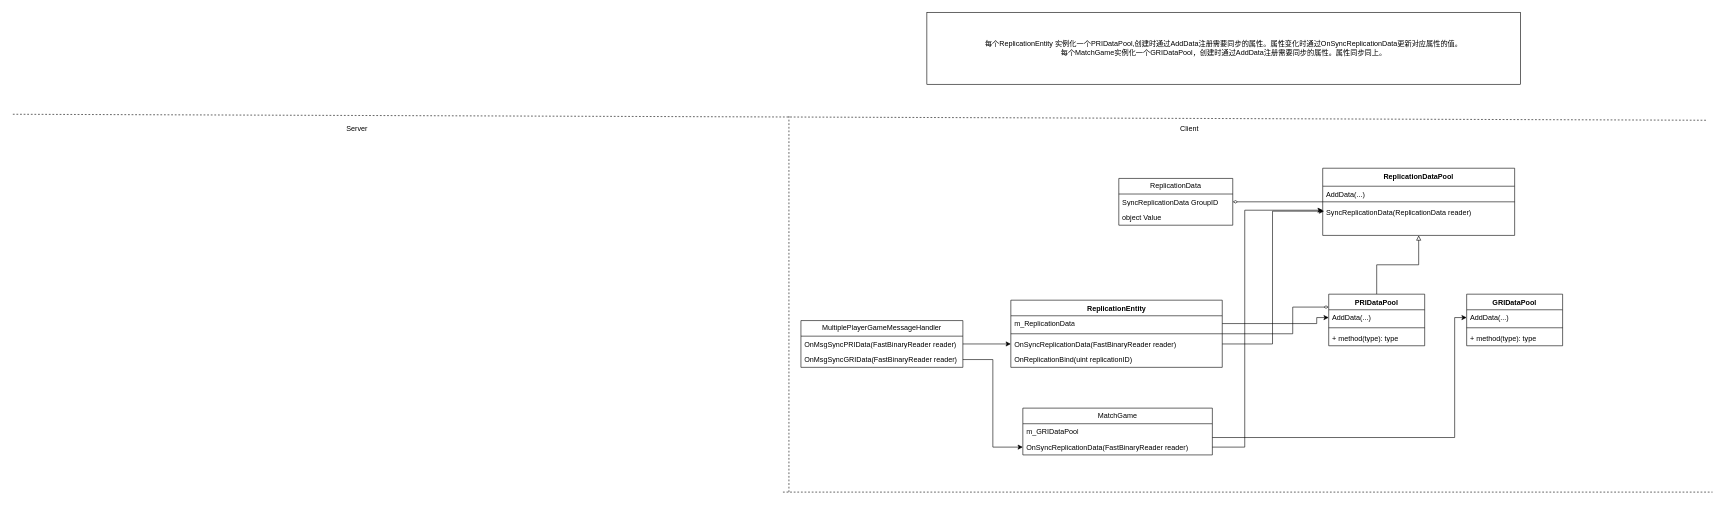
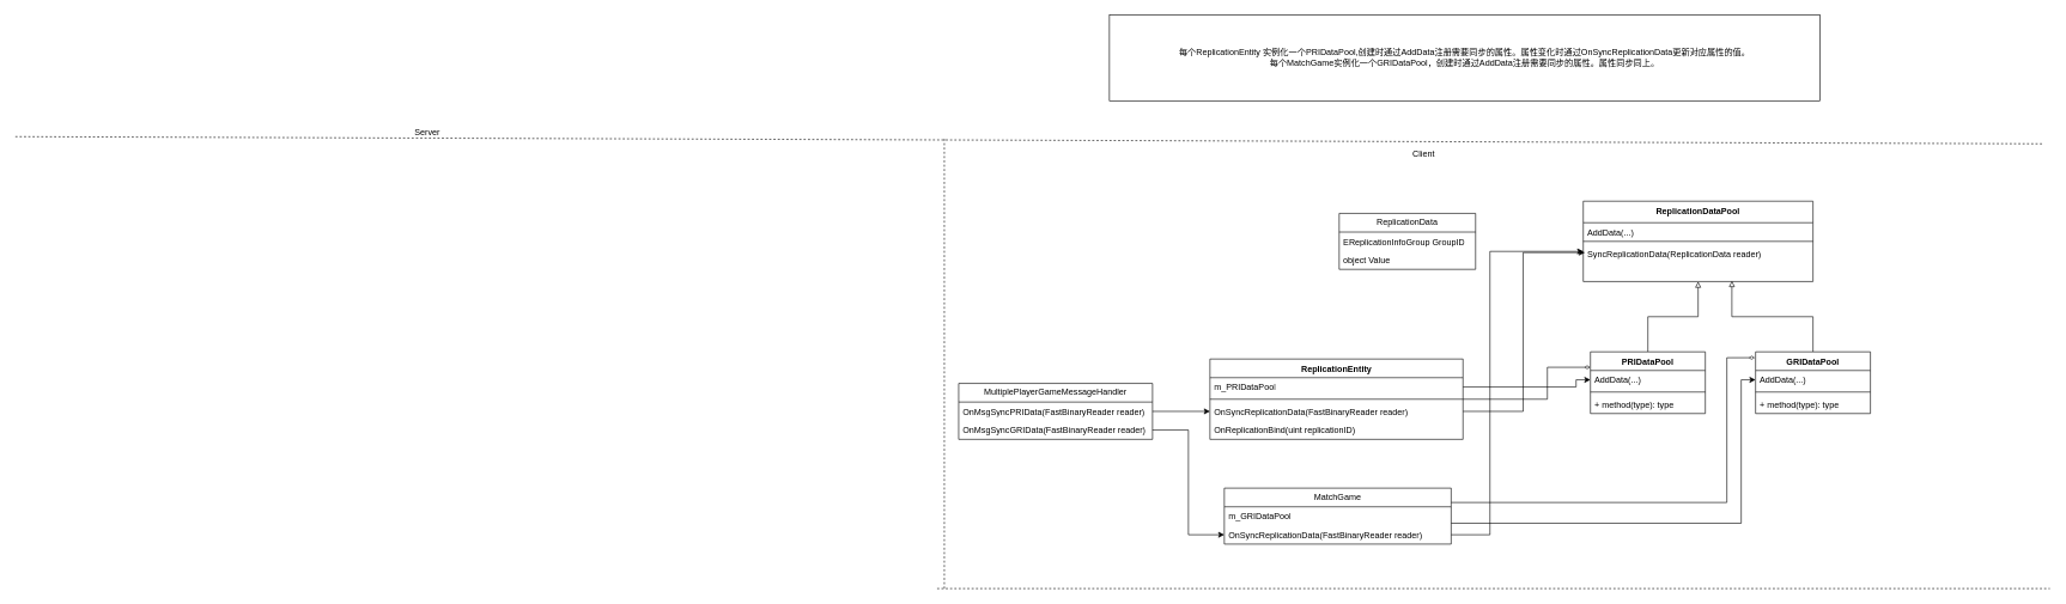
- <mxCell id="44" value="Server" style="text;html=1;strokeColor=none;fillColor=none;align=center;verticalAlign=middle;whiteSpace=wrap;rounded=0;" vertex="1" parent="1"><mxGeometry x="564" y="200" width="60" height="30" as="geometry" /></mxCell>
+ <mxCell id="44" value="Server" style="text;html=1;strokeColor=none;fillColor=none;align=center;verticalAlign=middle;whiteSpace=wrap;rounded=0;" vertex="1" parent="1"><mxGeometry x="564" y="170" width="60" height="30" as="geometry" /></mxCell>
- <mxCell id="5" style="edgeStyle=orthogonalEdgeStyle;rounded=0;orthogonalLoop=1;jettySize=auto;html=1;endArrow=diamondThin;endFill=0;" edge="1" parent="1" source="6" target="2"><mxGeometry relative="1" as="geometry" /></mxCell>
- <mxCell id="3" value="SyncReplicationData GroupID" style="text;strokeColor=none;fillColor=none;align=left;verticalAlign=top;spacingLeft=4;spacingRight=4;overflow=hidden;rotatable=0;points=[[0,0.5],[1,0.5]];portConstraint=eastwest;whiteSpace=wrap;html=1;" vertex="1" parent="2"><mxGeometry y="26" width="190" height="26" as="geometry" /></mxCell>
+ <mxCell id="3" value="EReplicationInfoGroup GroupID" style="text;strokeColor=none;fillColor=none;align=left;verticalAlign=top;spacingLeft=4;spacingRight=4;overflow=hidden;rotatable=0;points=[[0,0.5],[1,0.5]];portConstraint=eastwest;whiteSpace=wrap;html=1;" vertex="1" parent="2"><mxGeometry y="26" width="190" height="26" as="geometry" /></mxCell>
+ <mxCell id="27" style="edgeStyle=orthogonalEdgeStyle;rounded=0;orthogonalLoop=1;jettySize=auto;html=1;entryX=0.647;entryY=0.981;entryDx=0;entryDy=0;entryPerimeter=0;endArrow=block;endFill=0;" edge="1" parent="1" source="28" target="9"><mxGeometry relative="1" as="geometry" /></mxCell>
- <mxCell id="12" value="m_ReplicationData" style="text;strokeColor=none;fillColor=none;align=left;verticalAlign=top;spacingLeft=4;spacingRight=4;overflow=hidden;rotatable=0;points=[[0,0.5],[1,0.5]];portConstraint=eastwest;whiteSpace=wrap;html=1;" vertex="1" parent="11"><mxGeometry y="26" width="352.5" height="26" as="geometry" /></mxCell>
+ <mxCell id="12" value="m_PRIDataPool" style="text;strokeColor=none;fillColor=none;align=left;verticalAlign=top;spacingLeft=4;spacingRight=4;overflow=hidden;rotatable=0;points=[[0,0.5],[1,0.5]];portConstraint=eastwest;whiteSpace=wrap;html=1;" vertex="1" parent="11"><mxGeometry y="26" width="352.5" height="26" as="geometry" /></mxCell>
+ <mxCell id="32" style="edgeStyle=orthogonalEdgeStyle;rounded=0;orthogonalLoop=1;jettySize=auto;html=1;entryX=-0.006;entryY=0.095;entryDx=0;entryDy=0;entryPerimeter=0;endArrow=diamondThin;endFill=0;" edge="1" parent="1" source="33" target="28"><mxGeometry relative="1" as="geometry"><Array as="points"><mxPoint x="2404" y="700" /><mxPoint x="2404" y="498" /></Array></mxGeometry></mxCell>
